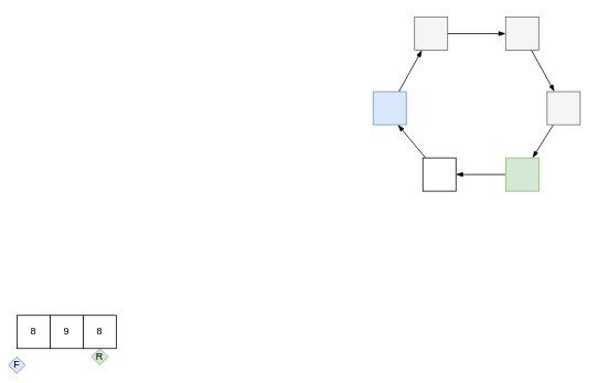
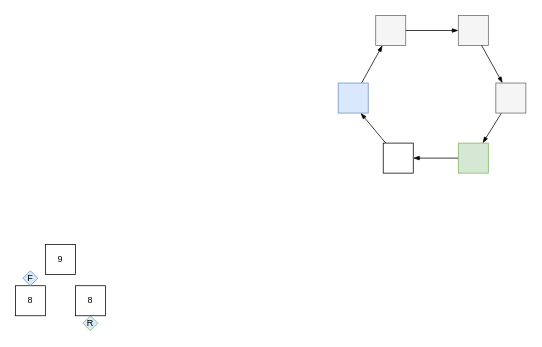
- <mxCell id="15" value="9" style="rounded=0;whiteSpace=wrap;html=1;" vertex="1" parent="1"><mxGeometry x="60" y="380" width="40" height="40" as="geometry" /></mxCell>
+ <mxCell id="15" value="9" style="rounded=0;whiteSpace=wrap;html=1;" vertex="1" parent="1"><mxGeometry x="60" y="325" width="40" height="40" as="geometry" /></mxCell>
- <mxCell id="17" value="R" style="rhombus;whiteSpace=wrap;html=1;fillColor=#d5e8d4;strokeColor=#82b366;" vertex="1" parent="1"><mxGeometry x="110" y="420" width="20" height="20" as="geometry" /></mxCell>
+ <mxCell id="17" value="R" style="rhombus;whiteSpace=wrap;html=1;fillColor=#dae8fc;strokeColor=#82b366;" vertex="1" parent="1"><mxGeometry x="110" y="420" width="20" height="20" as="geometry" /></mxCell>
- <mxCell id="16" value="F" style="rhombus;whiteSpace=wrap;html=1;fillColor=#dae8fc;strokeColor=#6c8ebf;" vertex="1" parent="1"><mxGeometry x="10" y="430" width="20" height="20" as="geometry" /></mxCell>
+ <mxCell id="16" value="F" style="rhombus;whiteSpace=wrap;html=1;fillColor=#dae8fc;strokeColor=#6c8ebf;" vertex="1" parent="1"><mxGeometry x="30" y="360" width="20" height="20" as="geometry" /></mxCell>
